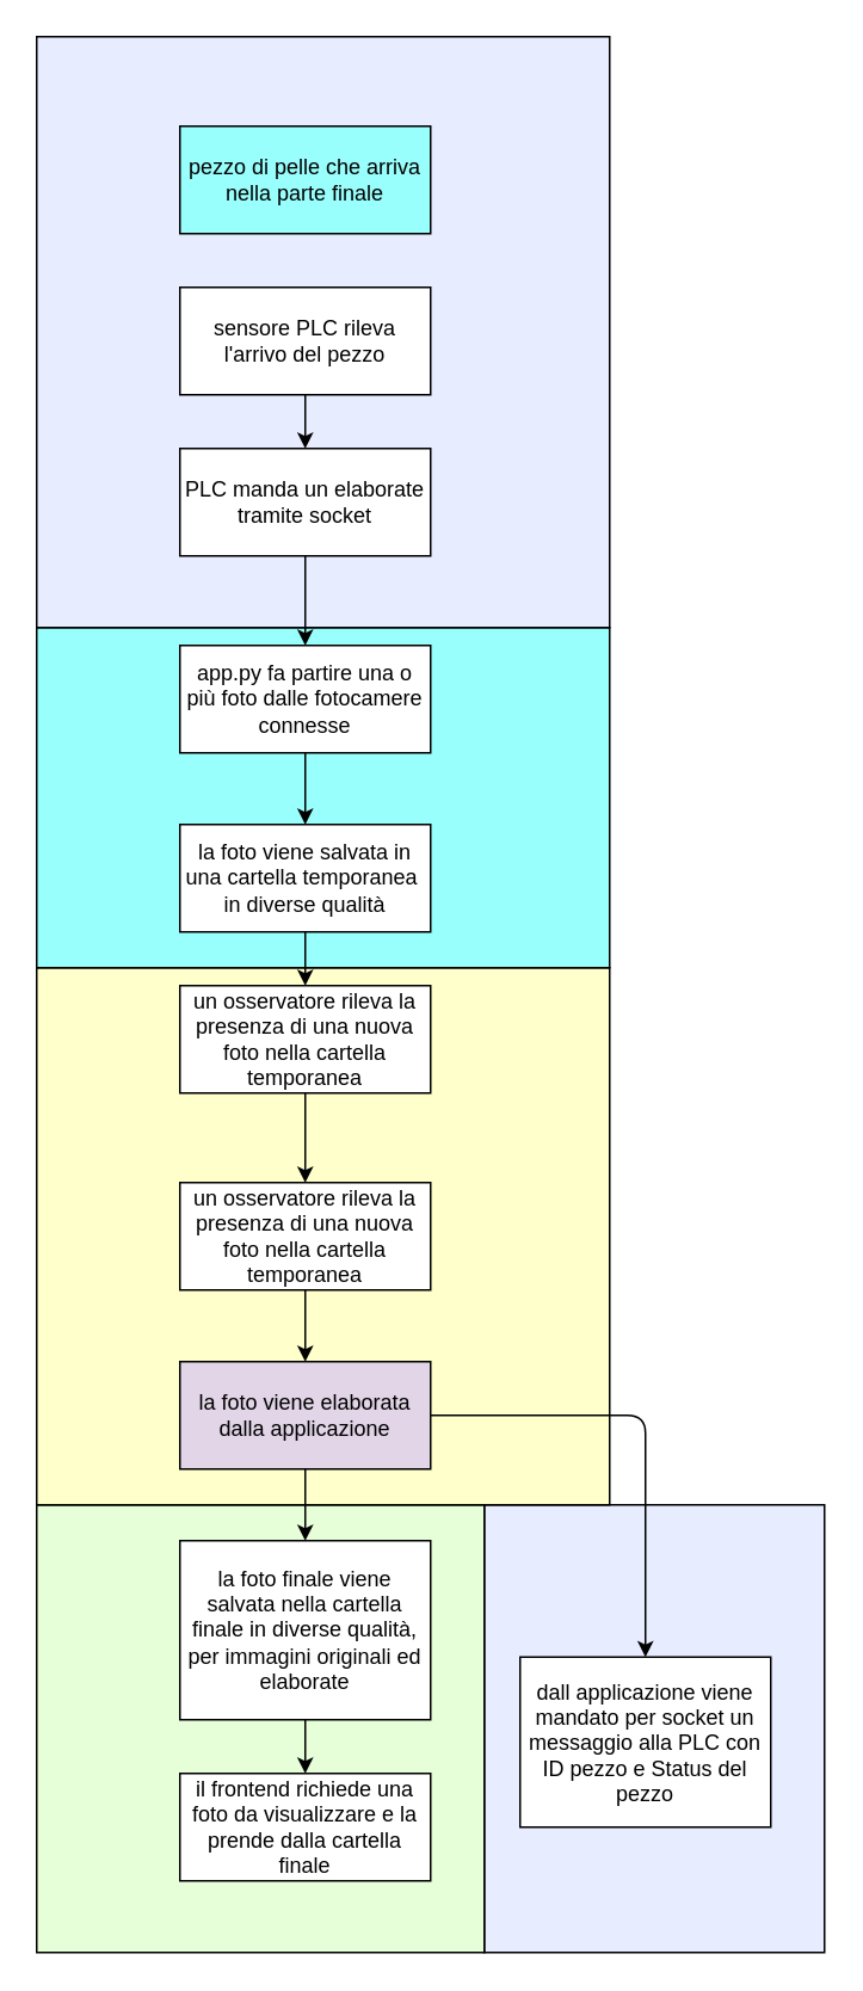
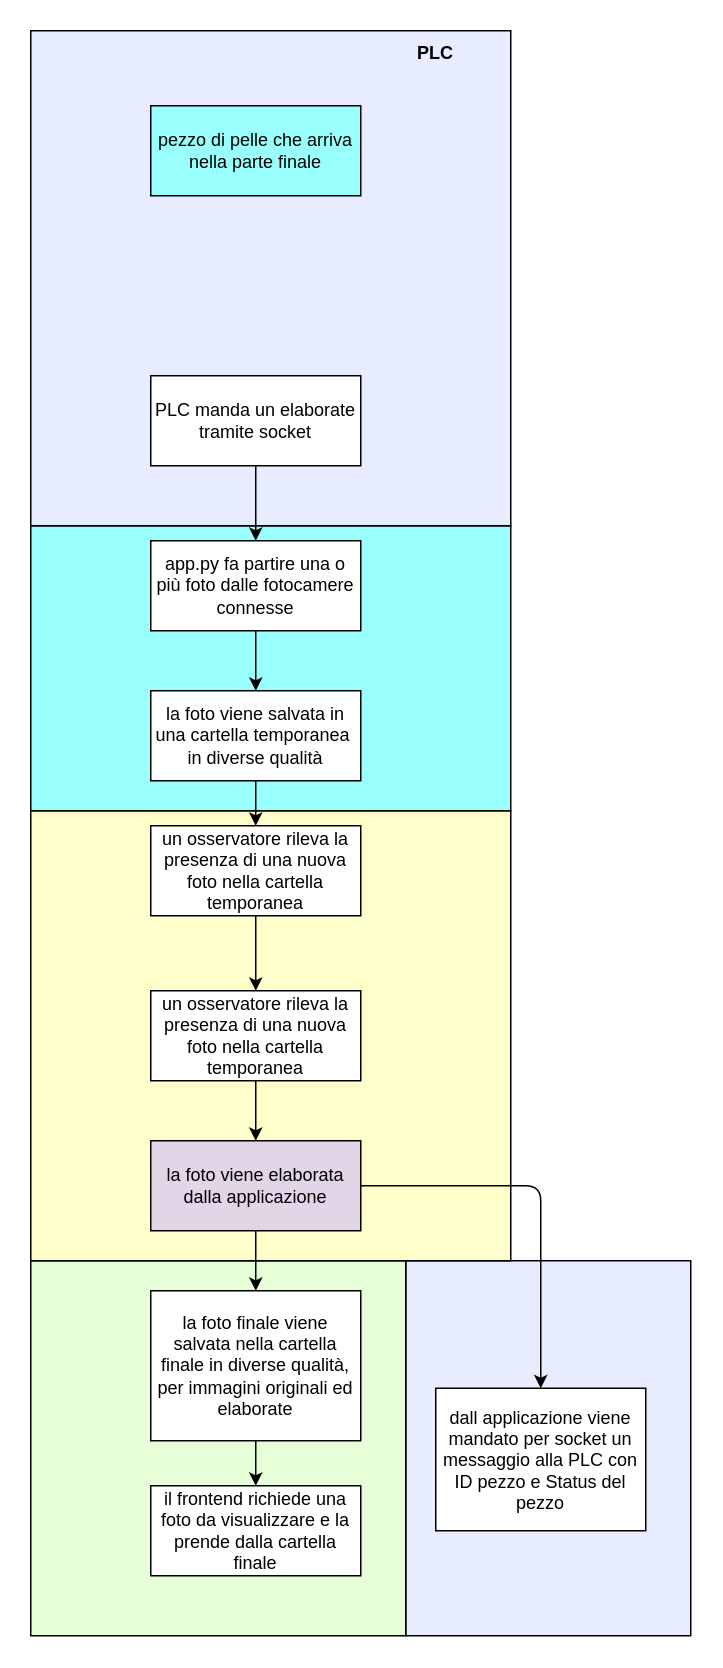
+ <mxCell id="27" value="&lt;b&gt;PLC&lt;/b&gt;" style="text;html=1;strokeColor=none;fillColor=none;align=center;verticalAlign=middle;whiteSpace=wrap;rounded=0;" vertex="1" parent="1"><mxGeometry x="260" y="20" width="60" height="30" as="geometry" /></mxCell>
- <mxCell id="9" value="sensore PLC rileva l'arrivo del pezzo" style="rounded=0;whiteSpace=wrap;html=1;" parent="1" vertex="1"><mxGeometry x="100" y="160" width="140" height="60" as="geometry" /></mxCell>
- <mxCell id="8" style="edgeStyle=none;html=1;exitX=0.5;exitY=1;exitDx=0;exitDy=0;entryX=0.5;entryY=0;entryDx=0;entryDy=0;" parent="1" source="9" target="11" edge="1"><mxGeometry relative="1" as="geometry" /></mxCell>
